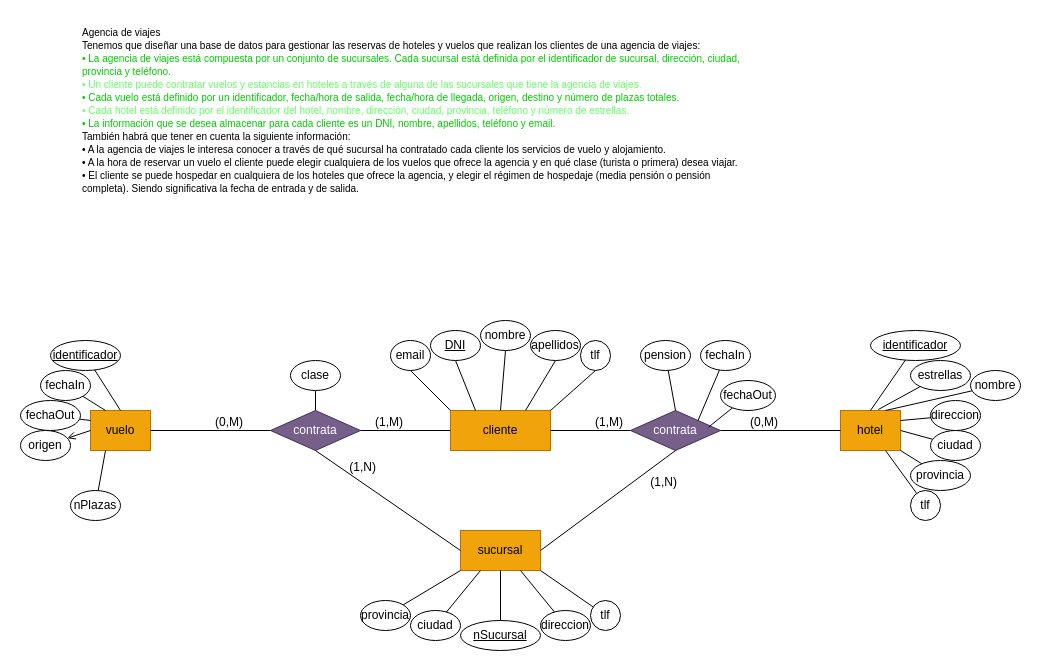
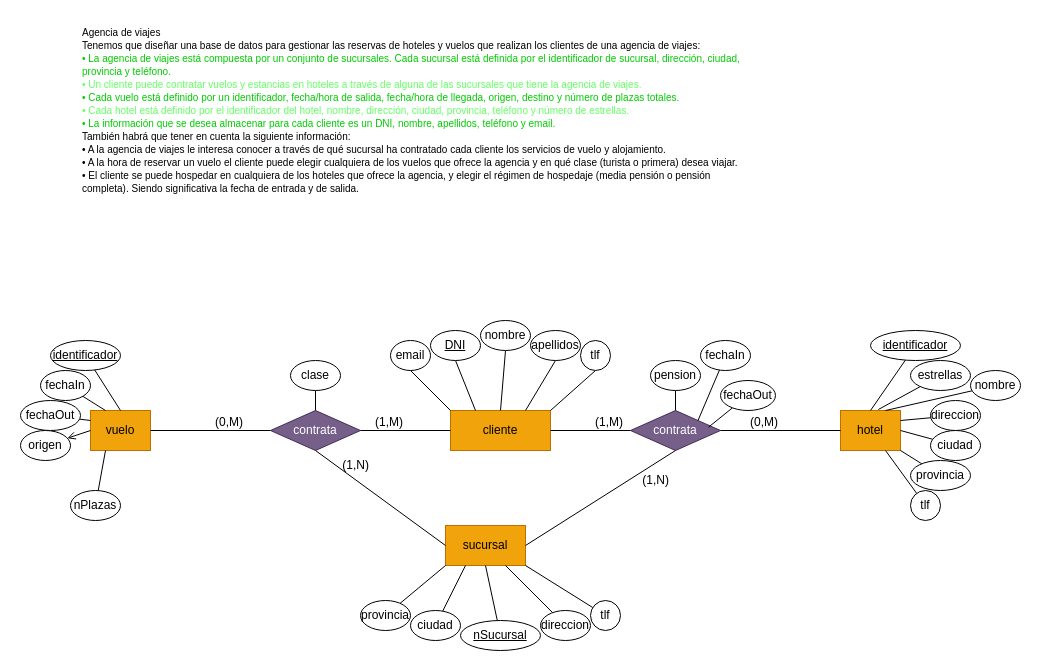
- <mxCell id="68" value="pension" style="ellipse;whiteSpace=wrap;html=1;align=center;strokeColor=default;verticalAlign=middle;fontFamily=Helvetica;fontSize=12;fontColor=default;fillColor=default;" vertex="1" parent="1"><mxGeometry x="640" y="340" width="50" height="30" as="geometry" /></mxCell>
+ <mxCell id="68" value="pension" style="ellipse;whiteSpace=wrap;html=1;align=center;strokeColor=default;verticalAlign=middle;fontFamily=Helvetica;fontSize=12;fontColor=default;fillColor=default;" vertex="1" parent="1"><mxGeometry x="650" y="360" width="50" height="30" as="geometry" /></mxCell>
- <mxCell id="3" value="sucursal" style="whiteSpace=wrap;html=1;align=center;fillColor=#f0a30a;strokeColor=#BD7000;fontColor=#000000;" parent="1" vertex="1"><mxGeometry x="460" y="530" width="80" height="40" as="geometry" /></mxCell>
+ <mxCell id="3" value="sucursal" style="whiteSpace=wrap;html=1;align=center;fillColor=#f0a30a;strokeColor=#BD7000;fontColor=#000000;" parent="1" vertex="1"><mxGeometry x="445" y="525" width="80" height="40" as="geometry" /></mxCell>
